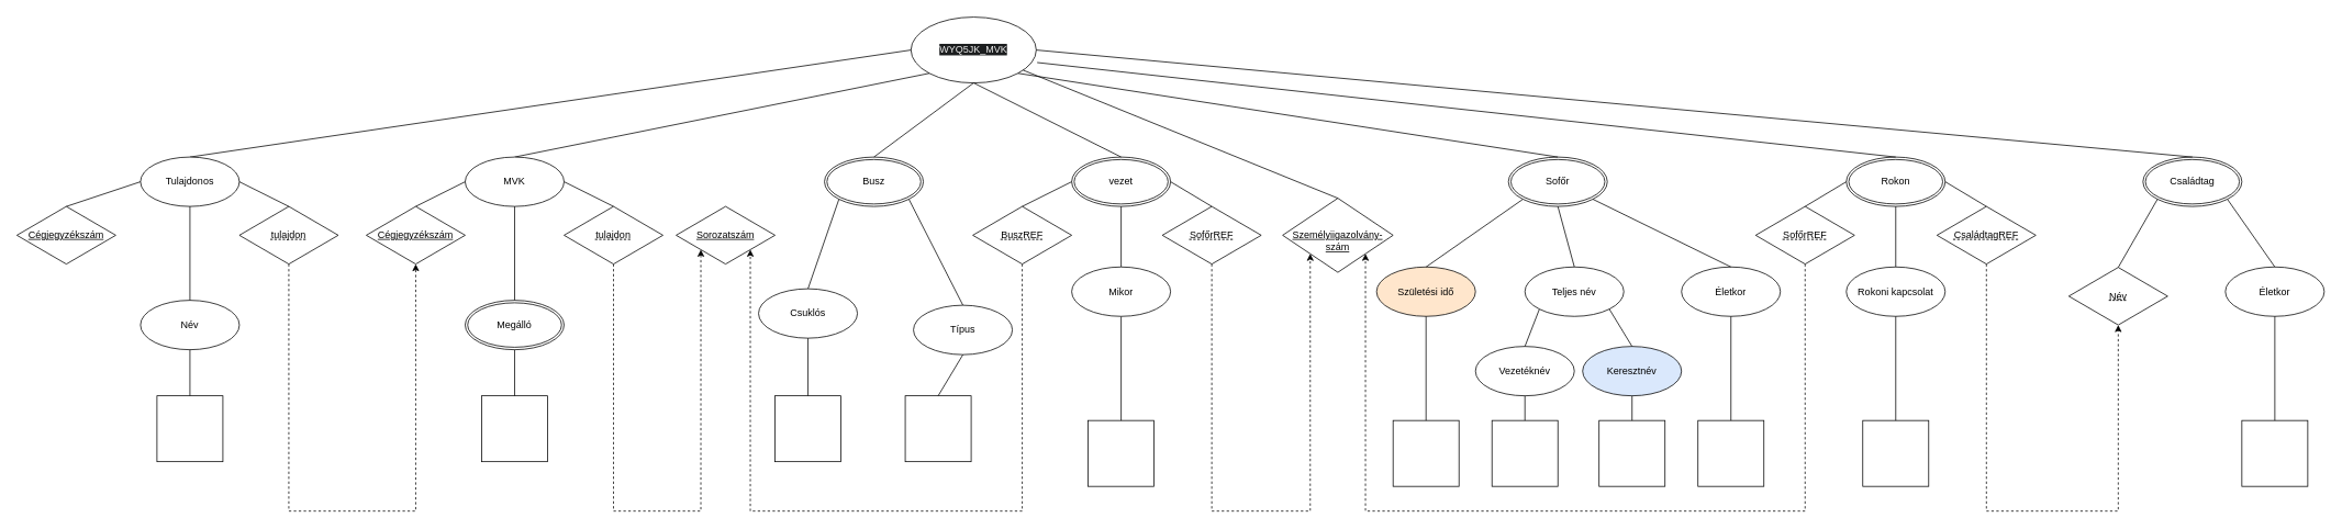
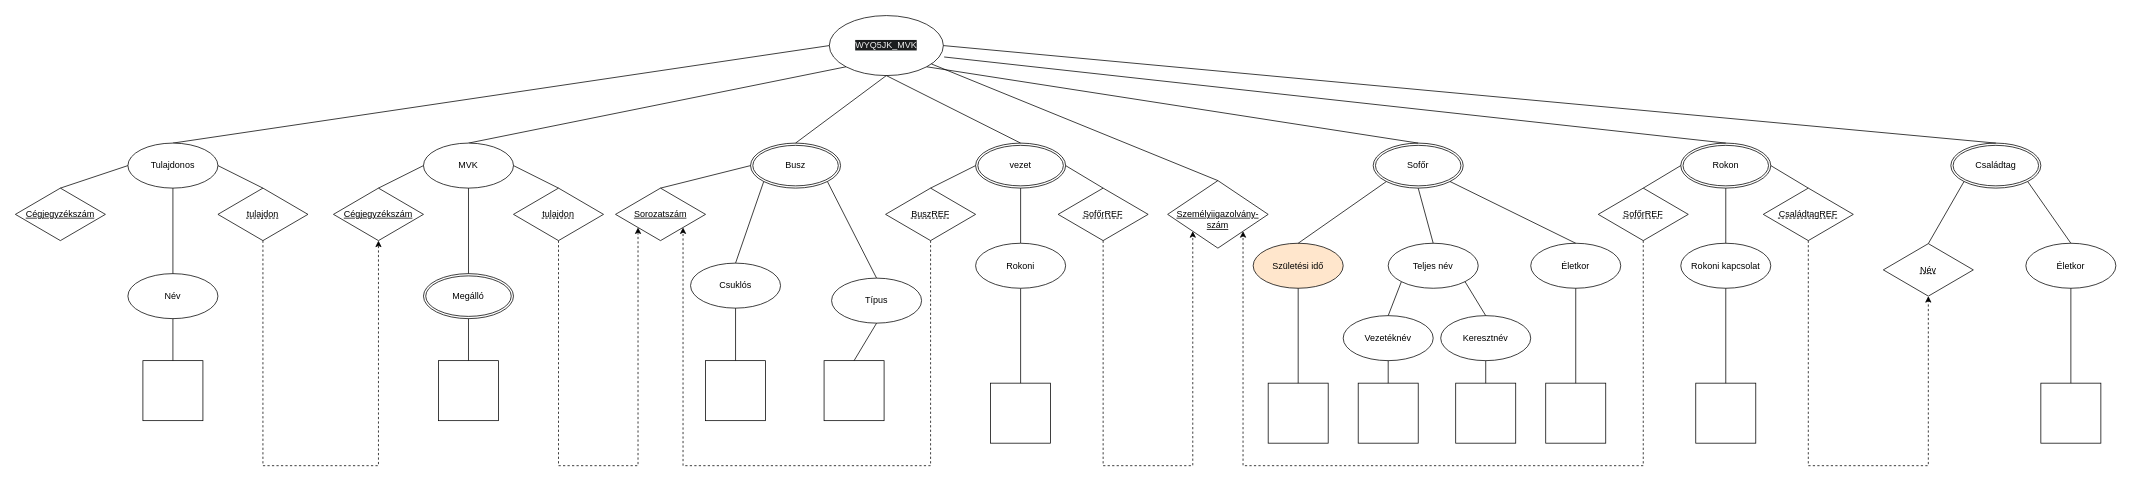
+ <mxCell id="34" value="" style="endArrow=none;html=1;rounded=0;exitX=0.5;exitY=0;exitDx=0;exitDy=0;entryX=0;entryY=0.5;entryDx=0;entryDy=0;" parent="1" source="33" target="2" edge="1"><mxGeometry width="50" height="50" relative="1" as="geometry"><mxPoint x="958" y="330" as="sourcePoint" /><mxPoint x="1018" y="300" as="targetPoint" /></mxGeometry></mxCell>
- <mxCell id="90" value="Mikor" style="ellipse;whiteSpace=wrap;html=1;" parent="1" vertex="1"><mxGeometry x="1300" y="323.5" width="120" height="60" as="geometry" /></mxCell>
+ <mxCell id="90" value="Rokoni" style="ellipse;whiteSpace=wrap;html=1;" parent="1" vertex="1"><mxGeometry x="1300" y="323.5" width="120" height="60" as="geometry" /></mxCell>
- <mxCell id="58" value="Keresztnév" style="ellipse;whiteSpace=wrap;html=1;fillColor=#dae8fc;" parent="1" vertex="1"><mxGeometry x="1920" y="420" width="120" height="60" as="geometry" /></mxCell>
+ <mxCell id="58" value="Keresztnév" style="ellipse;whiteSpace=wrap;html=1;" parent="1" vertex="1"><mxGeometry x="1920" y="420" width="120" height="60" as="geometry" /></mxCell>
